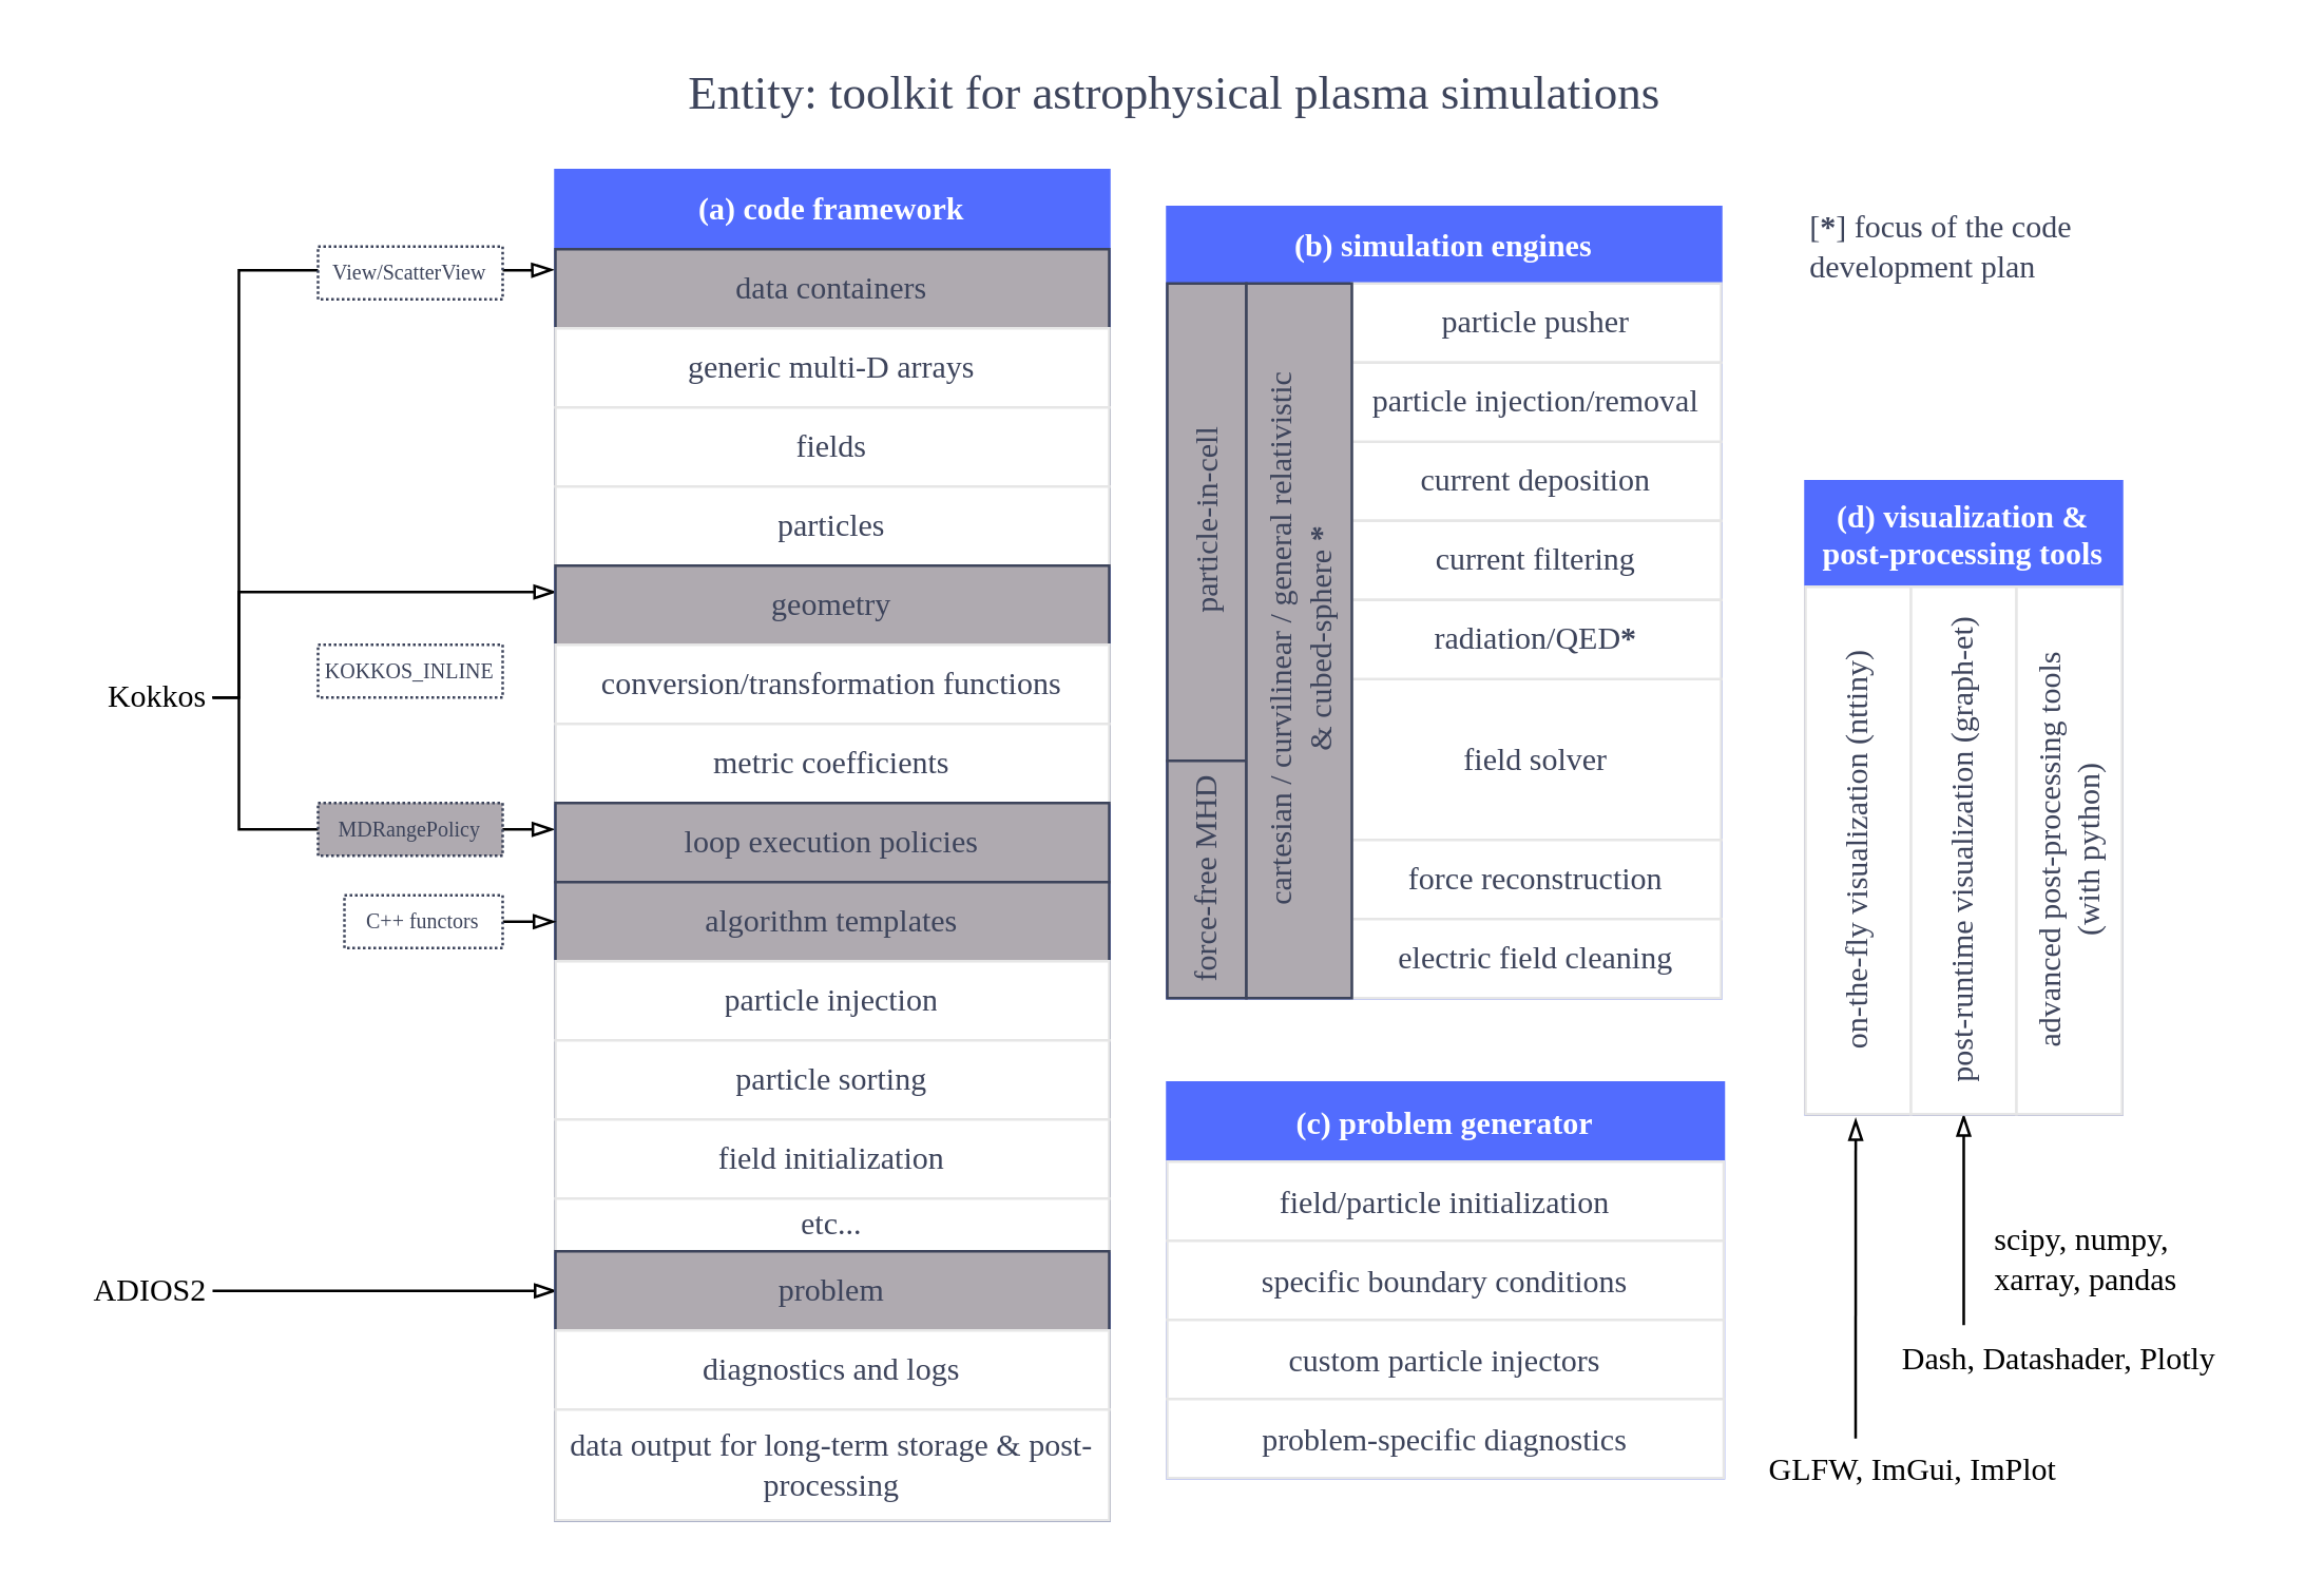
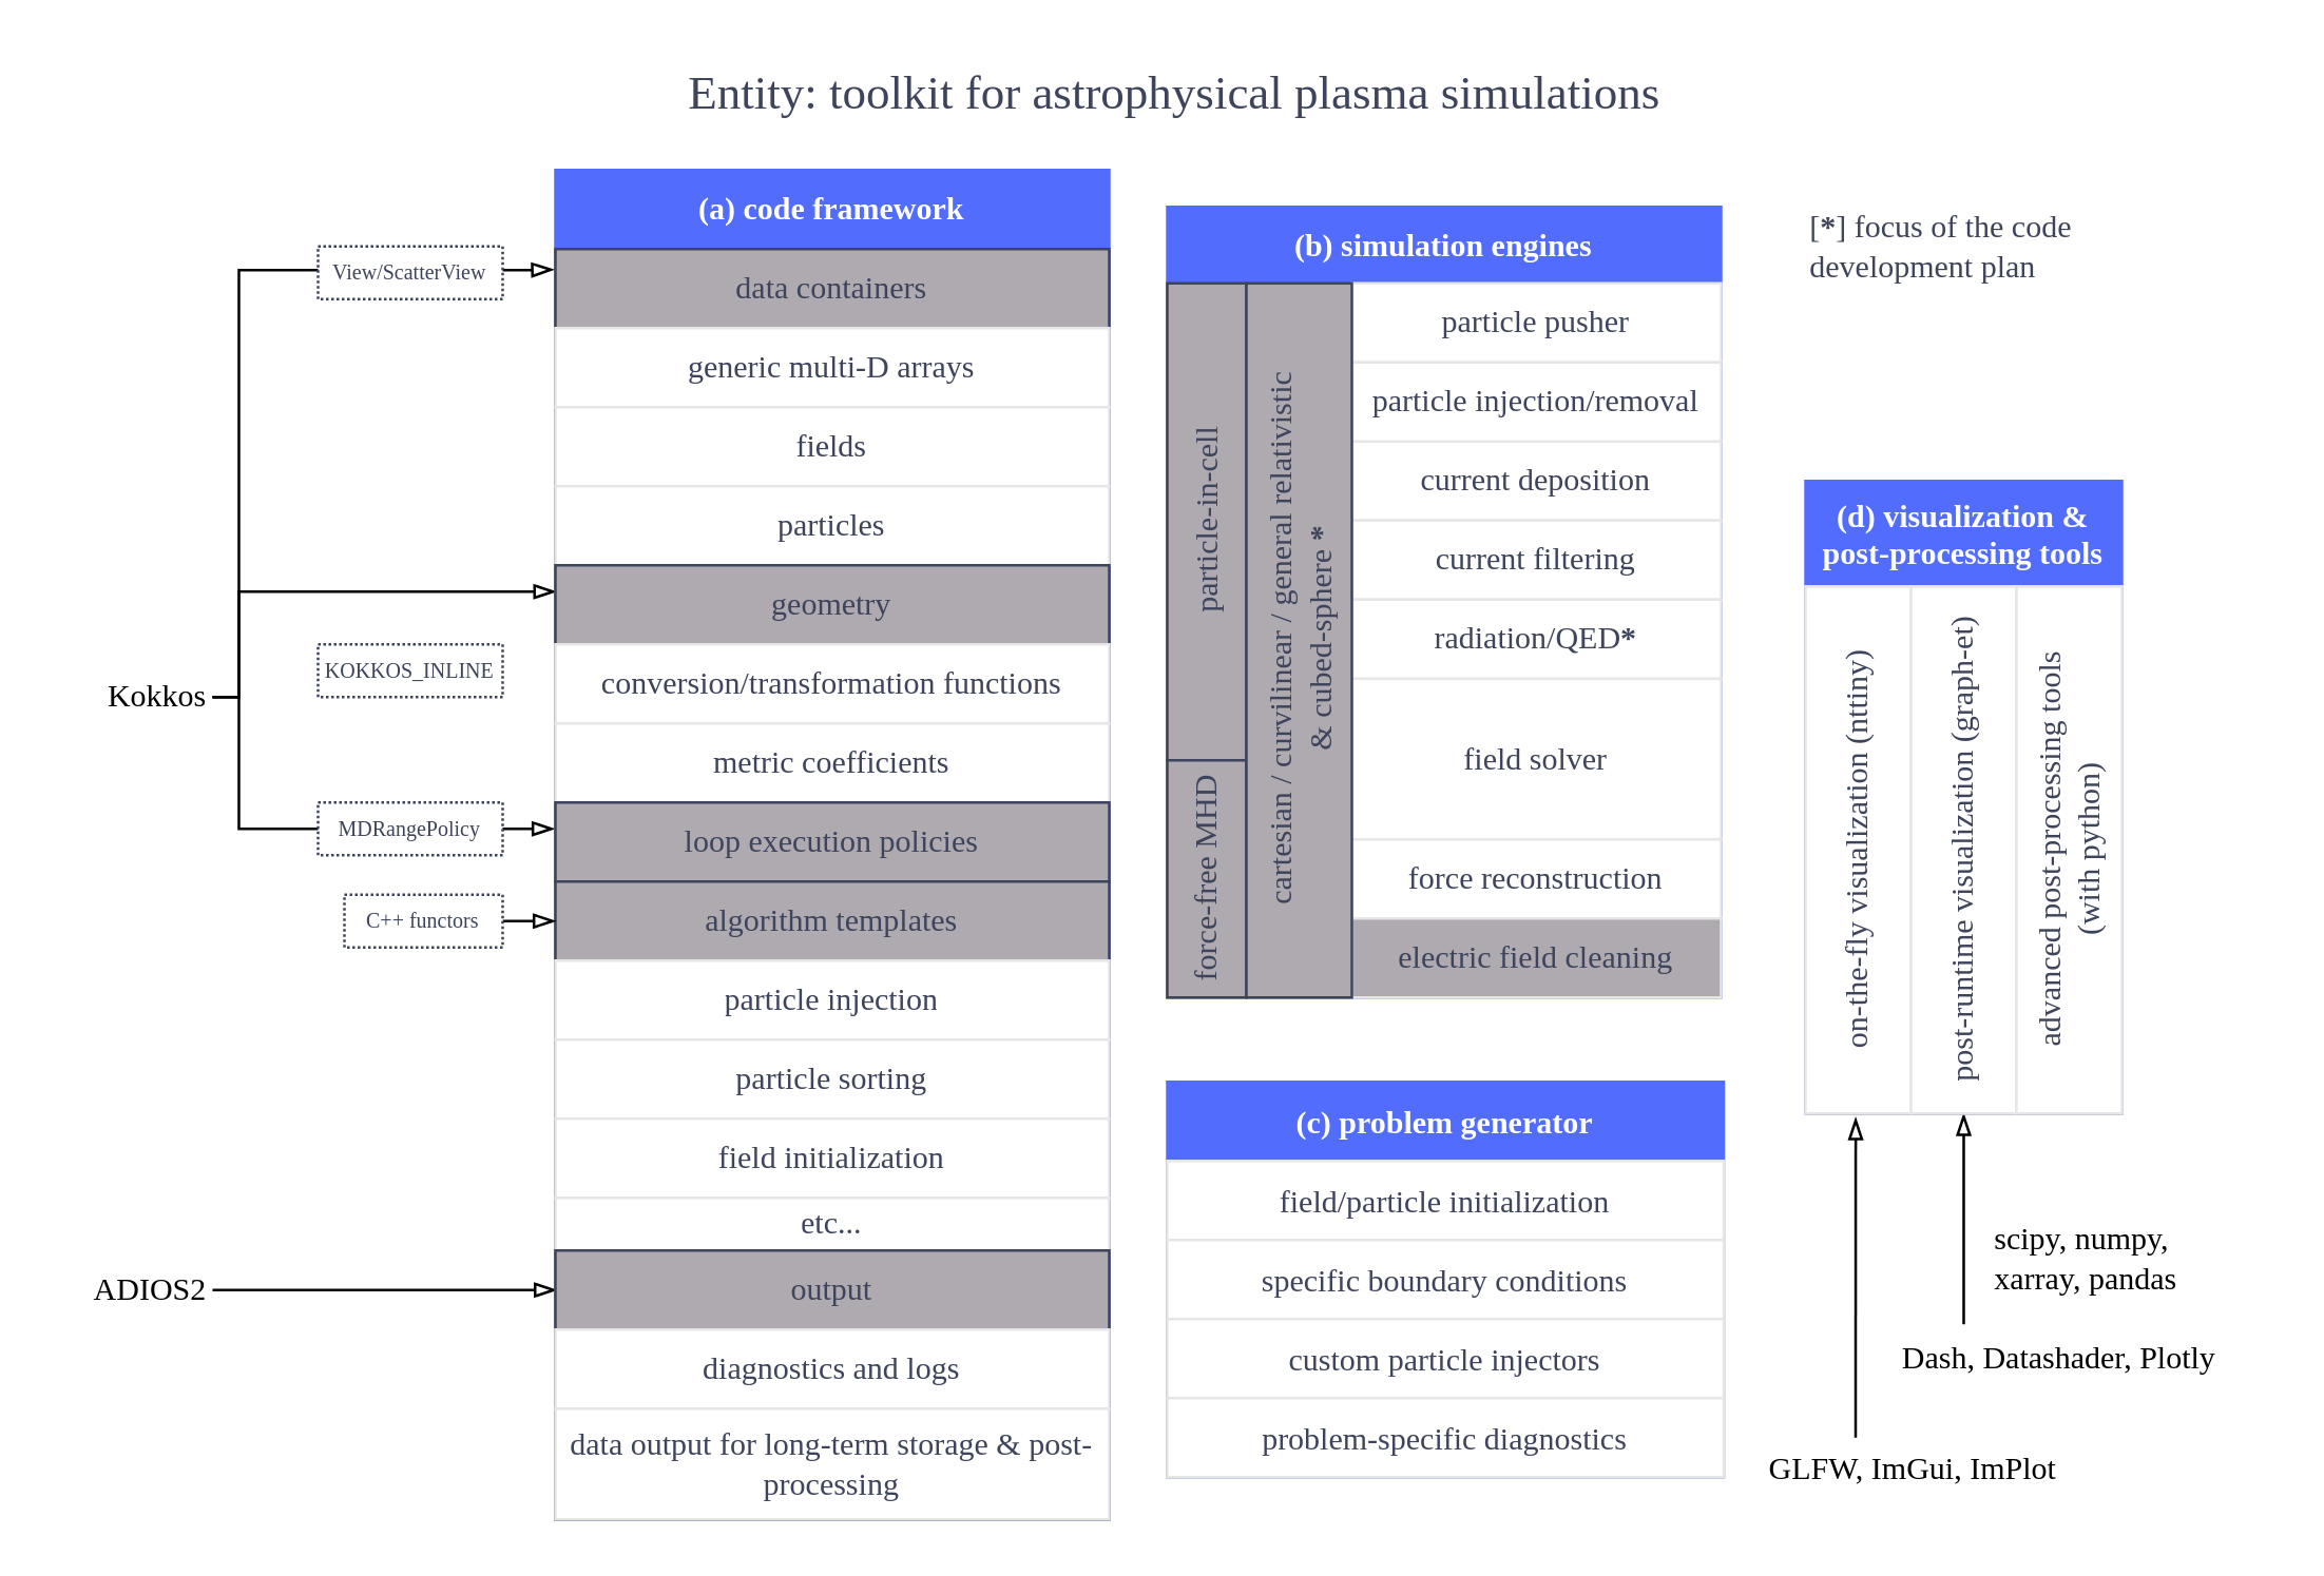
- <mxCell id="39" value="MDRangePolicy" style="rounded=0;whiteSpace=wrap;html=1;fontFamily=Proxima Nova;fontSource=https%3A%2F%2Ffonts.googleapis.com%2Fcss%3Ffamily%3DProxima%2BNova;fontSize=8;align=center;dashed=1;dashPattern=1 1;fillColor=#afaab0;fontColor=#3D445B;strokeColor=#3D445B;" parent="1" vertex="1"><mxGeometry x="120" y="304" width="70" height="20" as="geometry" /></mxCell>
+ <mxCell id="39" value="MDRangePolicy" style="rounded=0;whiteSpace=wrap;html=1;fontFamily=Proxima Nova;fontSource=https%3A%2F%2Ffonts.googleapis.com%2Fcss%3Ffamily%3DProxima%2BNova;fontSize=8;align=center;dashed=1;dashPattern=1 1;fillColor=#FFFFFF;fontColor=#3D445B;strokeColor=#3D445B;" parent="1" vertex="1"><mxGeometry x="120" y="304" width="70" height="20" as="geometry" /></mxCell>
- <mxCell id="14" value="electric field cleaning" style="whiteSpace=wrap;html=1;fontFamily=Proxima Nova;fontSource=https%3A%2F%2Ffonts.googleapis.com%2Fcss%3Ffamily%3DProxima%2BNova;fontSize=12;fillColor=#FFFFFF;fontColor=#3D445B;strokeColor=#E6E6E6;rounded=0;" parent="8" vertex="1"><mxGeometry x="70" y="270" width="140" height="30" as="geometry" /></mxCell>
+ <mxCell id="14" value="electric field cleaning" style="whiteSpace=wrap;html=1;fontFamily=Proxima Nova;fontSource=https%3A%2F%2Ffonts.googleapis.com%2Fcss%3Ffamily%3DProxima%2BNova;fontSize=12;fillColor=#afaab0;fontColor=#3D445B;strokeColor=#E6E6E6;rounded=0;" parent="8" vertex="1"><mxGeometry x="70" y="270" width="140" height="30" as="geometry" /></mxCell>
- <mxCell id="34" value="problem" style="swimlane;fontStyle=0;childLayout=stackLayout;horizontal=1;startSize=30;horizontalStack=0;resizeParent=1;resizeParentMax=0;resizeLast=0;collapsible=0;marginBottom=0;whiteSpace=wrap;html=1;fontFamily=Proxima Nova;fontSource=https%3A%2F%2Ffonts.googleapis.com%2Fcss%3Ffamily%3DProxima%2BNova;fillColor=#AFAAB0;fontColor=#3D445B;strokeColor=#3D445B;rounded=0;" parent="20" vertex="1"><mxGeometry y="410" width="210" height="102" as="geometry" /></mxCell>
+ <mxCell id="34" value="output" style="swimlane;fontStyle=0;childLayout=stackLayout;horizontal=1;startSize=30;horizontalStack=0;resizeParent=1;resizeParentMax=0;resizeLast=0;collapsible=0;marginBottom=0;whiteSpace=wrap;html=1;fontFamily=Proxima Nova;fontSource=https%3A%2F%2Ffonts.googleapis.com%2Fcss%3Ffamily%3DProxima%2BNova;fillColor=#AFAAB0;fontColor=#3D445B;strokeColor=#3D445B;rounded=0;" parent="20" vertex="1"><mxGeometry y="410" width="210" height="102" as="geometry" /></mxCell>
